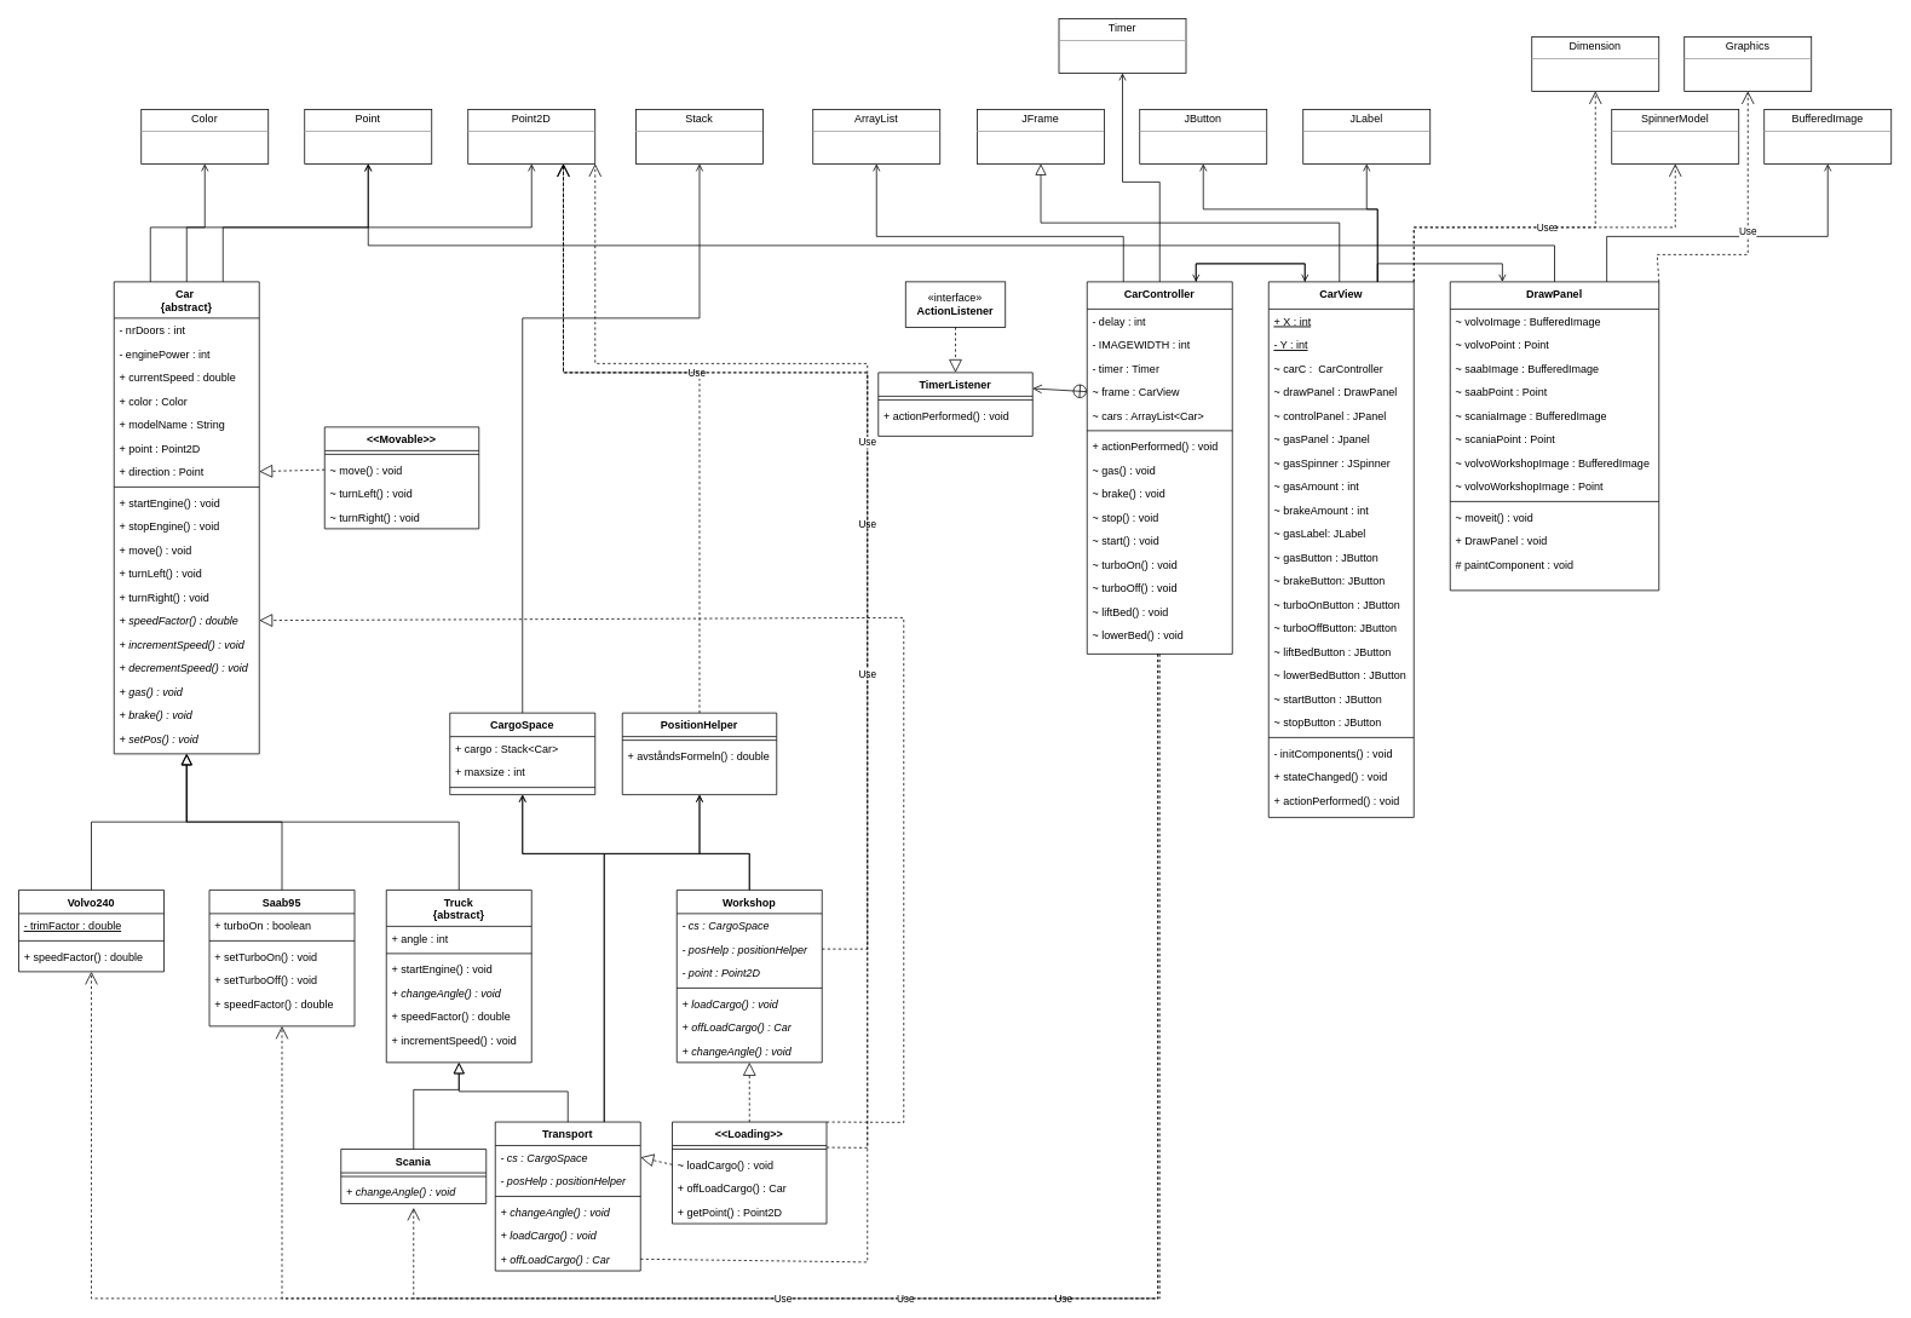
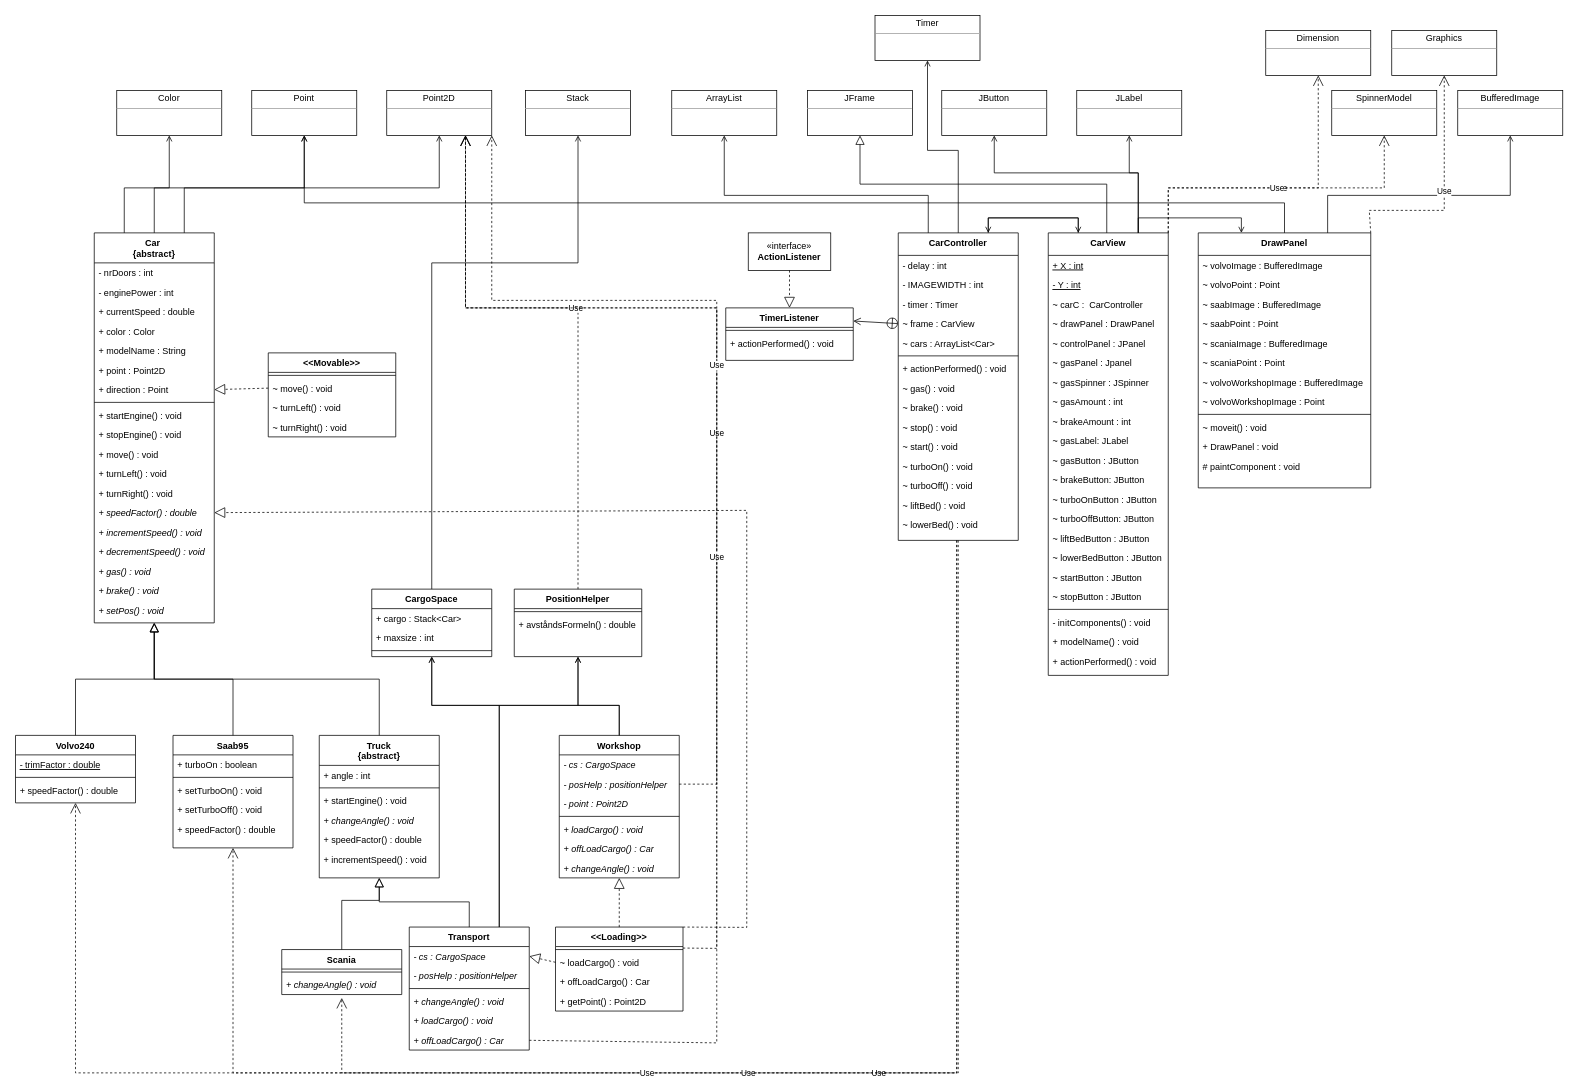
- <mxCell id="129" value="+ stateChanged() : void" style="text;align=left;verticalAlign=top;spacingLeft=4;spacingRight=4;overflow=hidden;rotatable=0;points=[[0,0.5],[1,0.5]];portConstraint=eastwest;rounded=0;shadow=0;html=0;fontStyle=0" parent="108" vertex="1"><mxGeometry y="532" width="160" height="26" as="geometry" /></mxCell>
+ <mxCell id="129" value="+ modelName() : void" style="text;align=left;verticalAlign=top;spacingLeft=4;spacingRight=4;overflow=hidden;rotatable=0;points=[[0,0.5],[1,0.5]];portConstraint=eastwest;rounded=0;shadow=0;html=0;fontStyle=0" parent="108" vertex="1"><mxGeometry y="532" width="160" height="26" as="geometry" /></mxCell>
